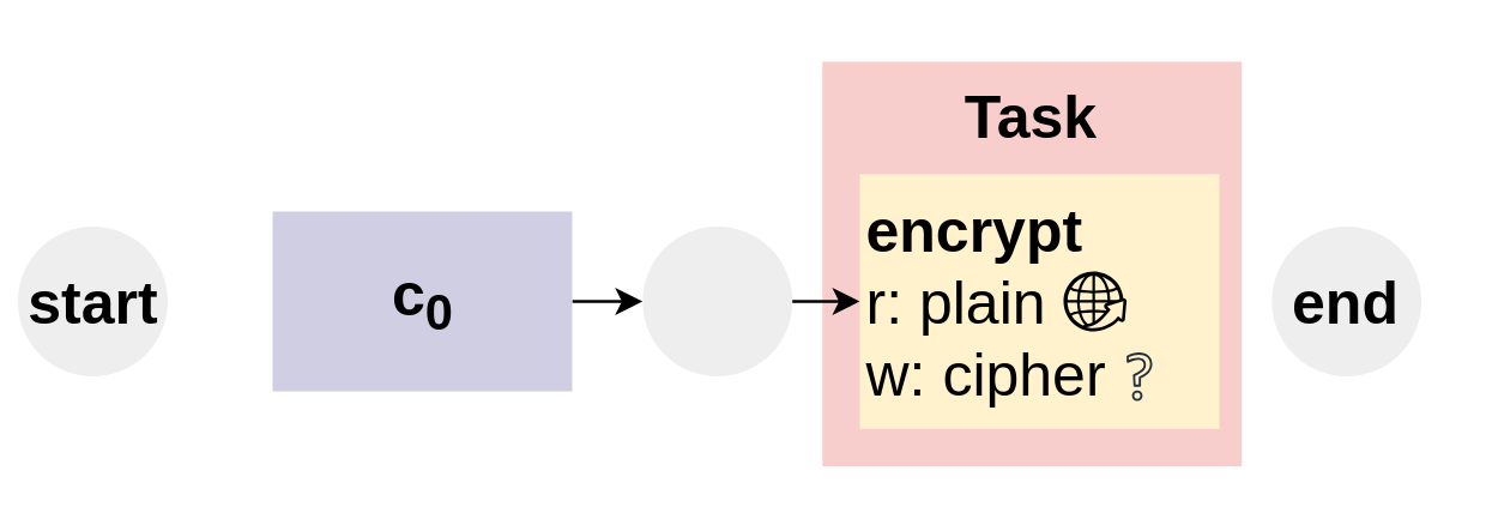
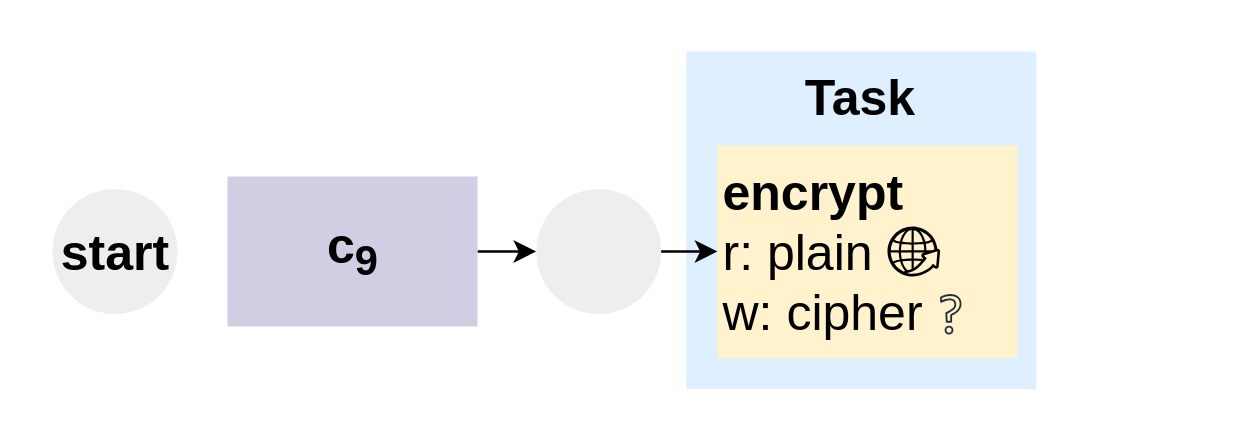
- <mxCell id="2" value="&lt;b&gt;Task&lt;/b&gt;" style="rounded=0;whiteSpace=wrap;html=1;fontSize=20;align=center;verticalAlign=top;fillColor=#f8cecc;strokeColor=none;" parent="1" vertex="1"><mxGeometry x="274" y="20" width="140" height="135" as="geometry" /></mxCell>
+ <mxCell id="2" value="&lt;b&gt;Task&lt;/b&gt;" style="rounded=0;whiteSpace=wrap;html=1;fontSize=20;align=center;verticalAlign=top;fillColor=#DEF0FF;strokeColor=none;" parent="1" vertex="1"><mxGeometry x="274" y="20" width="140" height="135" as="geometry" /></mxCell>
- <mxCell id="10" value="start" style="ellipse;whiteSpace=wrap;html=1;aspect=fixed;fontSize=20;fontStyle=1;fillColor=#eeeeee;strokeColor=none;" parent="1" vertex="1"><mxGeometry x="5.5" y="75" width="50" height="50" as="geometry" /></mxCell>
+ <mxCell id="10" value="start" style="ellipse;whiteSpace=wrap;html=1;aspect=fixed;fontSize=20;fontStyle=1;fillColor=#eeeeee;strokeColor=none;" parent="1" vertex="1"><mxGeometry x="20.5" y="75" width="50" height="50" as="geometry" /></mxCell>
- <mxCell id="4" value="c&lt;sub&gt;0&lt;/sub&gt;" style="rounded=0;whiteSpace=wrap;html=1;fontSize=20;fillColor=#d0cee2;strokeColor=none;fontStyle=1" parent="1" vertex="1"><mxGeometry x="90.5" y="70" width="100" height="60" as="geometry" /></mxCell>
+ <mxCell id="4" value="c&lt;sub&gt;9&lt;/sub&gt;" style="rounded=0;whiteSpace=wrap;html=1;fontSize=20;fillColor=#d0cee2;strokeColor=none;fontStyle=1" parent="1" vertex="1"><mxGeometry x="90.5" y="70" width="100" height="60" as="geometry" /></mxCell>
- <mxCell id="11" value="end" style="ellipse;whiteSpace=wrap;html=1;aspect=fixed;fontSize=20;fontStyle=1;fillColor=#eeeeee;strokeColor=none;" parent="1" vertex="1"><mxGeometry x="424" y="75" width="50" height="50" as="geometry" /></mxCell>
